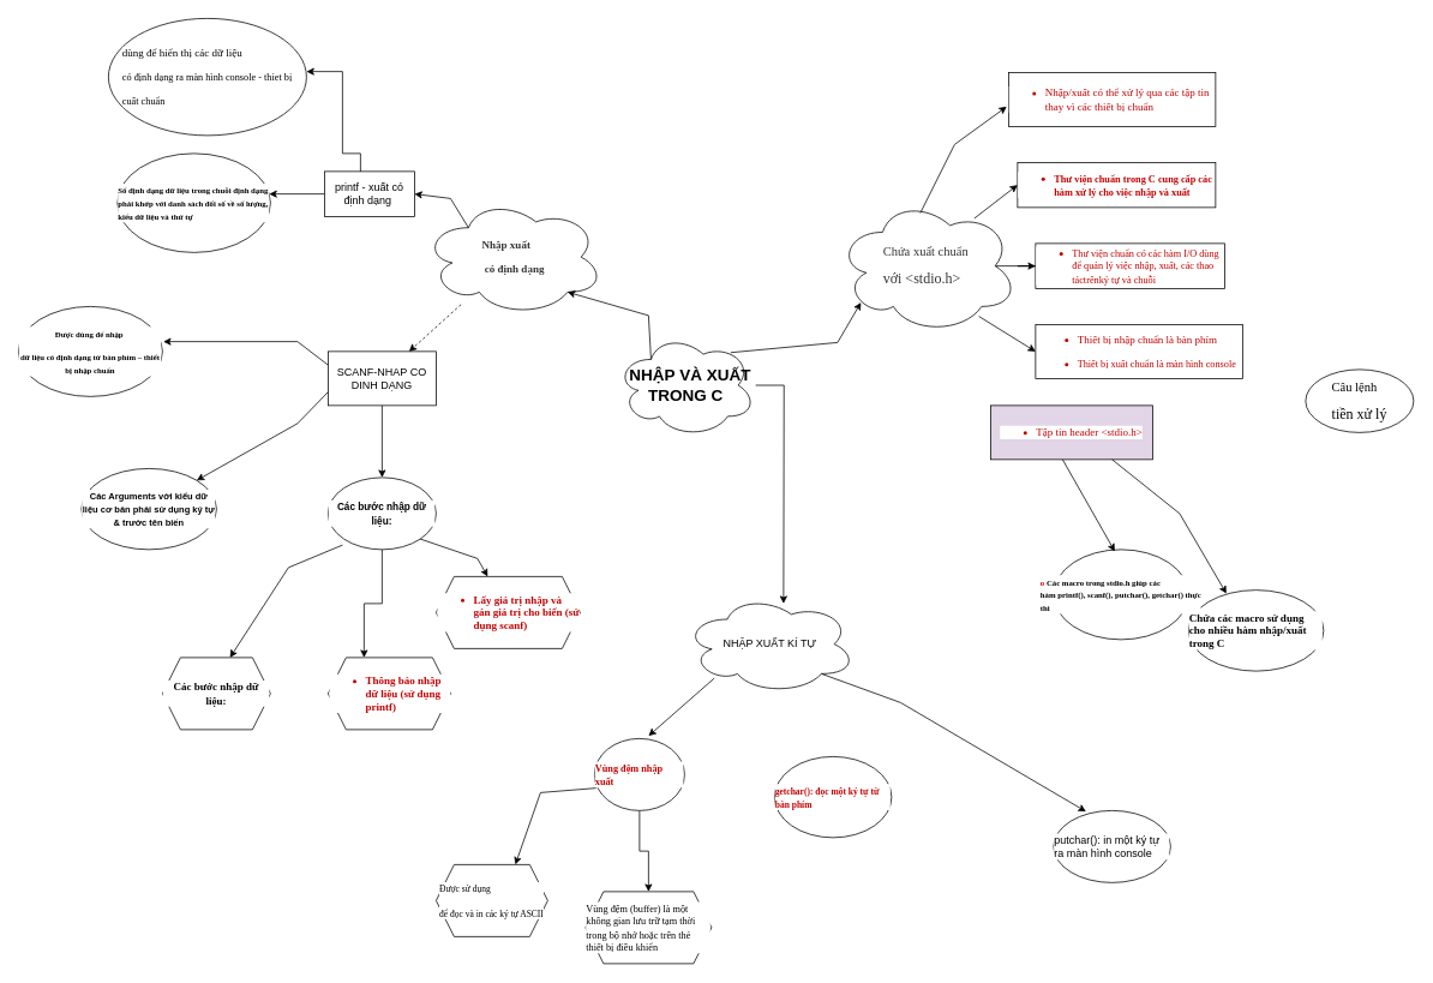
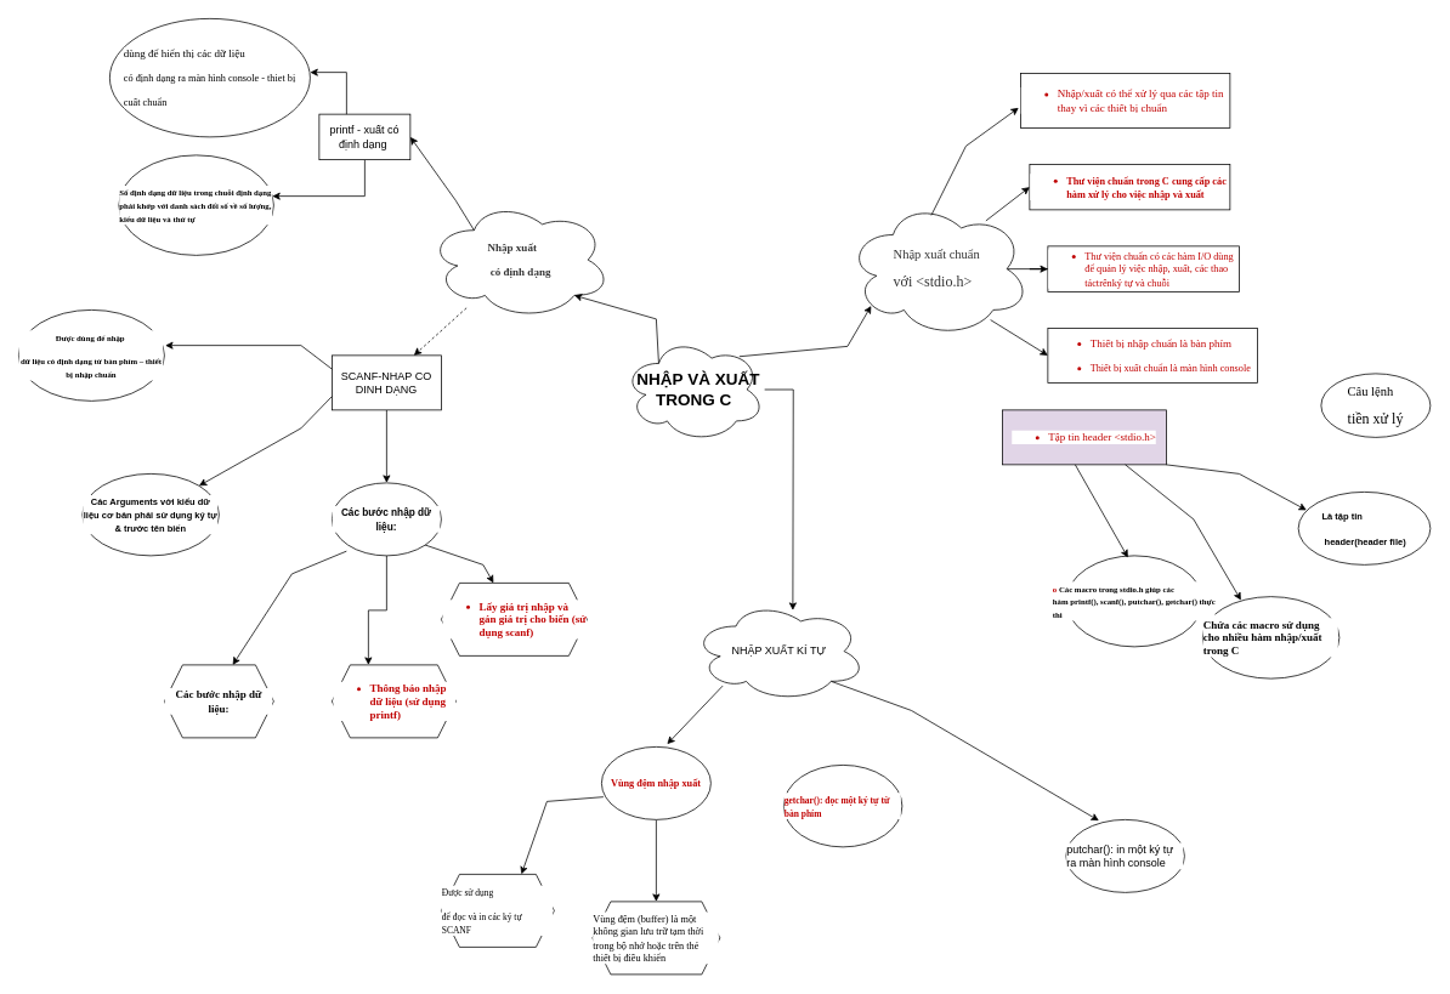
- <mxCell id="25" value="printf - xuất có định dạng&amp;nbsp;" style="rounded=0;whiteSpace=wrap;html=1;" vertex="1" parent="1"><mxGeometry x="360" y="190" width="100" height="50" as="geometry" /></mxCell>
+ <mxCell id="25" value="printf - xuất có định dạng&amp;nbsp;" style="rounded=0;whiteSpace=wrap;html=1;" vertex="1" parent="1"><mxGeometry x="350" y="125" width="100" height="50" as="geometry" /></mxCell>
- <mxCell id="5" value="&lt;div style=&quot;caret-color: rgb(0, 0, 0); color: rgb(0, 0, 0); font-style: normal; font-variant-caps: normal; letter-spacing: normal; text-align: start; text-indent: 0px; text-transform: none; word-spacing: 0px; -webkit-text-stroke-width: 0px; text-decoration: none;&quot; title=&quot;Page 2&quot; class=&quot;page&quot;&gt;&lt;div style=&quot;background-color: rgb(255, 255, 255);&quot; class=&quot;section&quot;&gt;&lt;div class=&quot;layoutArea&quot;&gt;&lt;div class=&quot;column&quot;&gt;&lt;p&gt;&lt;span style=&quot;font-family: Montserrat; color: rgb(51, 51, 51);&quot;&gt;&lt;font style=&quot;font-size: 14px;&quot;&gt;Chứa xuất chuẩn&amp;nbsp;&lt;/font&gt;&lt;/span&gt;&lt;/p&gt;&lt;p&gt;&lt;span style=&quot;font-family: Montserrat; color: rgb(51, 51, 51);&quot;&gt;&lt;font size=&quot;3&quot;&gt;với &amp;lt;stdio.h&amp;gt;&lt;/font&gt;&lt;/span&gt;&lt;/p&gt;&lt;/div&gt;&lt;/div&gt;&lt;/div&gt;&lt;/div&gt;" style="ellipse;shape=cloud;whiteSpace=wrap;html=1;" vertex="1" parent="1"><mxGeometry x="930" y="220" width="200" height="150" as="geometry" /></mxCell>
+ <mxCell id="5" value="&lt;div style=&quot;caret-color: rgb(0, 0, 0); color: rgb(0, 0, 0); font-style: normal; font-variant-caps: normal; letter-spacing: normal; text-align: start; text-indent: 0px; text-transform: none; word-spacing: 0px; -webkit-text-stroke-width: 0px; text-decoration: none;&quot; title=&quot;Page 2&quot; class=&quot;page&quot;&gt;&lt;div style=&quot;background-color: rgb(255, 255, 255);&quot; class=&quot;section&quot;&gt;&lt;div class=&quot;layoutArea&quot;&gt;&lt;div class=&quot;column&quot;&gt;&lt;p&gt;&lt;span style=&quot;font-family: Montserrat; color: rgb(51, 51, 51);&quot;&gt;&lt;font style=&quot;font-size: 14px;&quot;&gt;Nhập xuất chuẩn&amp;nbsp;&lt;/font&gt;&lt;/span&gt;&lt;/p&gt;&lt;p&gt;&lt;span style=&quot;font-family: Montserrat; color: rgb(51, 51, 51);&quot;&gt;&lt;font size=&quot;3&quot;&gt;với &amp;lt;stdio.h&amp;gt;&lt;/font&gt;&lt;/span&gt;&lt;/p&gt;&lt;/div&gt;&lt;/div&gt;&lt;/div&gt;&lt;/div&gt;" style="ellipse;shape=cloud;whiteSpace=wrap;html=1;" vertex="1" parent="1"><mxGeometry x="930" y="220" width="200" height="150" as="geometry" /></mxCell>
+ <mxCell id="17" value="" style="endArrow=classic;html=1;rounded=0;entryX=0.062;entryY=0.25;entryDx=0;entryDy=0;entryPerimeter=0;exitX=1;exitY=1;exitDx=0;exitDy=0;" edge="1" parent="1" source="14" target="16"><mxGeometry width="50" height="50" relative="1" as="geometry"><mxPoint x="1130" y="510" as="sourcePoint" /><mxPoint x="1180" y="460" as="targetPoint" /><Array as="points"><mxPoint x="1360" y="520" /></Array></mxGeometry></mxCell>
+ <mxCell id="16" value="&lt;div style=&quot;text-align: start;&quot; title=&quot;Page 4&quot; class=&quot;page&quot;&gt;&lt;div style=&quot;background-color: rgb(255, 255, 255);&quot; class=&quot;section&quot;&gt;&lt;div class=&quot;layoutArea&quot;&gt;&lt;div class=&quot;column&quot;&gt;&lt;p&gt;&lt;font size=&quot;1&quot;&gt;&lt;b&gt;Là tập tin&lt;/b&gt;&lt;/font&gt;&lt;/p&gt;&lt;p&gt;&lt;font size=&quot;1&quot;&gt;&lt;b&gt;&amp;nbsp;header(header file)&lt;/b&gt;&lt;/font&gt;&lt;/p&gt;&lt;/div&gt;&lt;/div&gt;&lt;/div&gt;&lt;/div&gt;" style="ellipse;whiteSpace=wrap;html=1;" vertex="1" parent="1"><mxGeometry x="1425" y="540" width="145" height="80" as="geometry" /></mxCell>
- <mxCell id="46" value="&lt;div style=&quot;caret-color: rgb(0, 0, 0); color: rgb(0, 0, 0); font-style: normal; font-variant-caps: normal; font-weight: normal; letter-spacing: normal; text-align: start; text-indent: 0px; text-transform: none; word-spacing: 0px; -webkit-text-stroke-width: 0px; text-decoration: none;&quot; title=&quot;Page 13&quot; class=&quot;page&quot;&gt;&lt;div style=&quot;background-color: rgb(255, 255, 255);&quot; class=&quot;section&quot;&gt;&lt;div class=&quot;layoutArea&quot;&gt;&lt;div class=&quot;column&quot;&gt;&lt;p&gt;&lt;span style=&quot;font-family: Montserrat; font-weight: 700; color: rgb(192, 0, 0);&quot;&gt;&lt;font style=&quot;font-size: 11px;&quot;&gt;Vùng đệm nhập xuất&lt;/font&gt;&lt;br&gt;&lt;/span&gt;&lt;/p&gt;&lt;/div&gt;&lt;/div&gt;&lt;/div&gt;&lt;/div&gt;" style="ellipse;whiteSpace=wrap;html=1;" vertex="1" parent="1"><mxGeometry x="660" y="820" width="100" height="80" as="geometry" /></mxCell>
+ <mxCell id="46" value="&lt;div style=&quot;caret-color: rgb(0, 0, 0); color: rgb(0, 0, 0); font-style: normal; font-variant-caps: normal; font-weight: normal; letter-spacing: normal; text-align: start; text-indent: 0px; text-transform: none; word-spacing: 0px; -webkit-text-stroke-width: 0px; text-decoration: none;&quot; title=&quot;Page 13&quot; class=&quot;page&quot;&gt;&lt;div style=&quot;background-color: rgb(255, 255, 255);&quot; class=&quot;section&quot;&gt;&lt;div class=&quot;layoutArea&quot;&gt;&lt;div class=&quot;column&quot;&gt;&lt;p&gt;&lt;span style=&quot;font-family: Montserrat; font-weight: 700; color: rgb(192, 0, 0);&quot;&gt;&lt;font style=&quot;font-size: 11px;&quot;&gt;Vùng đệm nhập xuất&lt;/font&gt;&lt;br&gt;&lt;/span&gt;&lt;/p&gt;&lt;/div&gt;&lt;/div&gt;&lt;/div&gt;&lt;/div&gt;" style="ellipse;whiteSpace=wrap;html=1;" vertex="1" parent="1"><mxGeometry x="660" y="820" width="120" height="80" as="geometry" /></mxCell>
- <mxCell id="48" value="&lt;div style=&quot;caret-color: rgb(0, 0, 0); color: rgb(0, 0, 0); font-style: normal; font-variant-caps: normal; font-weight: normal; letter-spacing: normal; text-align: start; text-indent: 0px; text-transform: none; word-spacing: 0px; -webkit-text-stroke-width: 0px; text-decoration: none;&quot; title=&quot;Page 13&quot; class=&quot;page&quot;&gt;&lt;div style=&quot;background-color: rgb(255, 255, 255);&quot; class=&quot;section&quot;&gt;&lt;div class=&quot;layoutArea&quot;&gt;&lt;div class=&quot;column&quot;&gt;&lt;p&gt;&lt;span style=&quot;font-family: Montserrat;&quot;&gt;&lt;font style=&quot;font-size: 10px;&quot;&gt;Được sử dụng&amp;nbsp;&lt;/font&gt;&lt;/span&gt;&lt;/p&gt;&lt;p&gt;&lt;span style=&quot;font-family: Montserrat;&quot;&gt;&lt;font style=&quot;font-size: 10px;&quot;&gt;để đọc và in các ký tự ASCII&lt;/font&gt;&lt;/span&gt;&lt;/p&gt;&lt;/div&gt;&lt;/div&gt;&lt;/div&gt;&lt;/div&gt;" style="shape=hexagon;perimeter=hexagonPerimeter2;whiteSpace=wrap;html=1;fixedSize=1;" vertex="1" parent="1"><mxGeometry x="484" y="960" width="124" height="80" as="geometry" /></mxCell>
+ <mxCell id="48" value="&lt;div style=&quot;caret-color: rgb(0, 0, 0); color: rgb(0, 0, 0); font-style: normal; font-variant-caps: normal; font-weight: normal; letter-spacing: normal; text-align: start; text-indent: 0px; text-transform: none; word-spacing: 0px; -webkit-text-stroke-width: 0px; text-decoration: none;&quot; title=&quot;Page 13&quot; class=&quot;page&quot;&gt;&lt;div style=&quot;background-color: rgb(255, 255, 255);&quot; class=&quot;section&quot;&gt;&lt;div class=&quot;layoutArea&quot;&gt;&lt;div class=&quot;column&quot;&gt;&lt;p&gt;&lt;span style=&quot;font-family: Montserrat;&quot;&gt;&lt;font style=&quot;font-size: 10px;&quot;&gt;Được sử dụng&amp;nbsp;&lt;/font&gt;&lt;/span&gt;&lt;/p&gt;&lt;p&gt;&lt;span style=&quot;font-family: Montserrat;&quot;&gt;&lt;font style=&quot;font-size: 10px;&quot;&gt;để đọc và in các ký tự SCANF&lt;/font&gt;&lt;/span&gt;&lt;/p&gt;&lt;/div&gt;&lt;/div&gt;&lt;/div&gt;&lt;/div&gt;" style="shape=hexagon;perimeter=hexagonPerimeter2;whiteSpace=wrap;html=1;fixedSize=1;" vertex="1" parent="1"><mxGeometry x="484" y="960" width="124" height="80" as="geometry" /></mxCell>
